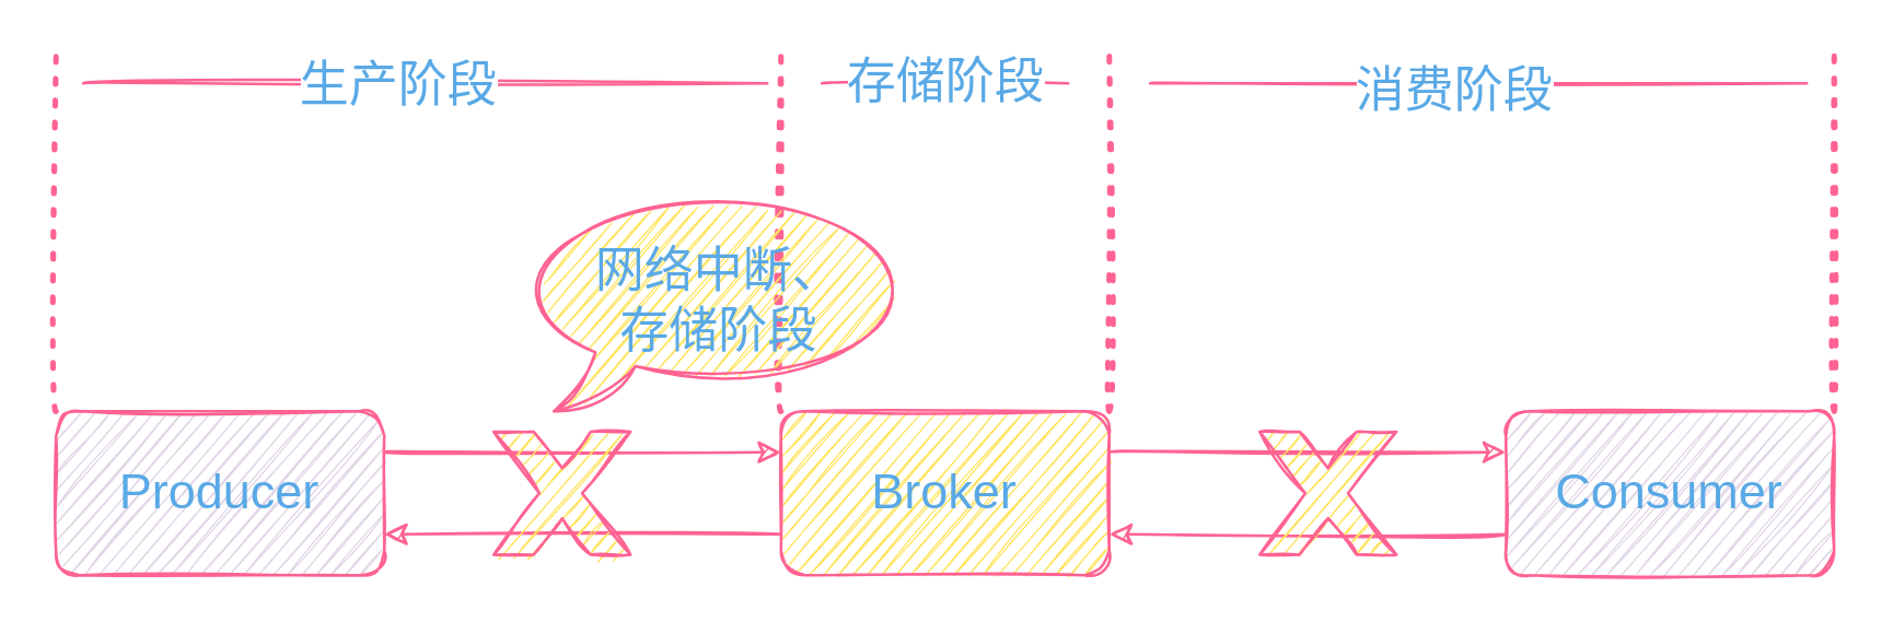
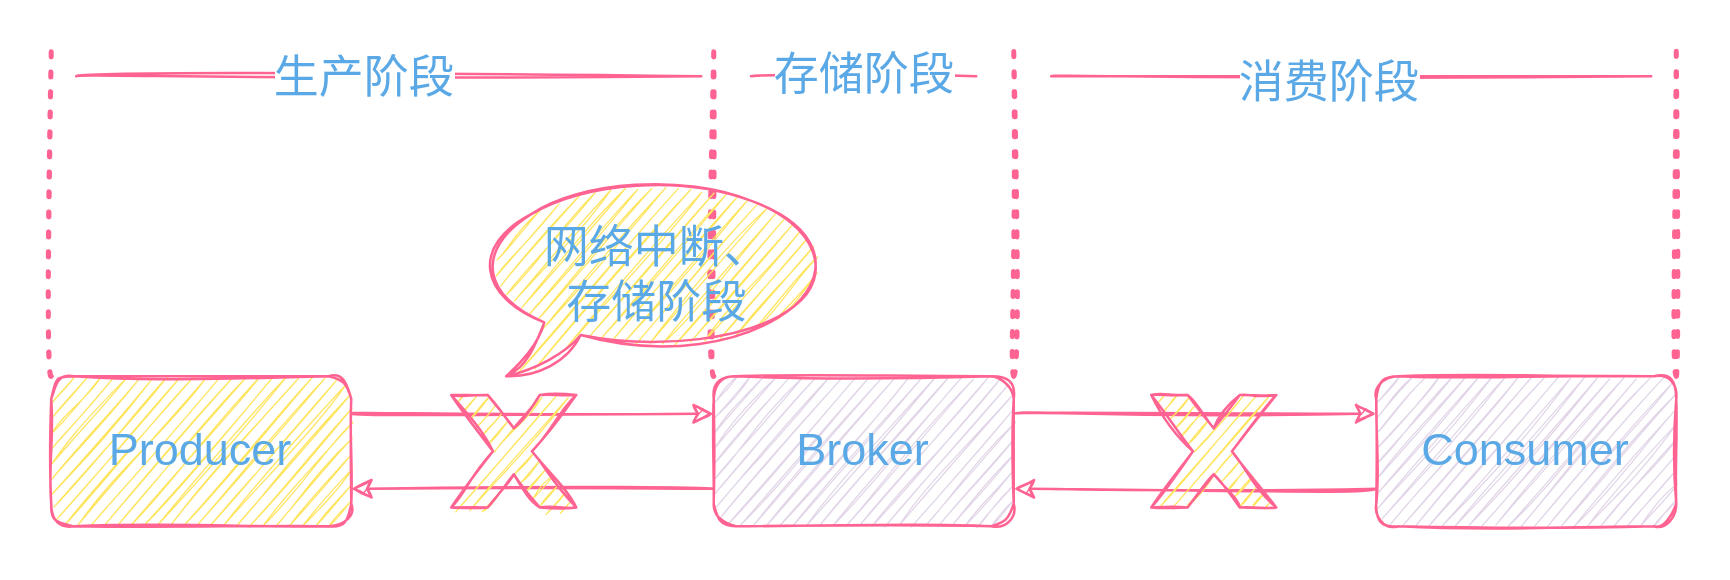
- <mxCell id="3" value="Producer" style="whiteSpace=wrap;html=1;fillColor=#e1d5e7;strokeColor=#FF6392;fontColor=#5AA9E6;sketch=1;rounded=1;fontSize=18;" vertex="1" parent="1"><mxGeometry x="20" y="150" width="120" height="60" as="geometry" /></mxCell>
+ <mxCell id="3" value="Producer" style="whiteSpace=wrap;html=1;fillColor=#FFE45E;strokeColor=#FF6392;fontColor=#5AA9E6;sketch=1;rounded=1;fontSize=18;" vertex="1" parent="1"><mxGeometry x="20" y="150" width="120" height="60" as="geometry" /></mxCell>
- <mxCell id="4" value="Broker" style="whiteSpace=wrap;html=1;fillColor=#FFE45E;strokeColor=#FF6392;fontColor=#5AA9E6;sketch=1;rounded=1;fontSize=18;" vertex="1" parent="1"><mxGeometry x="285" y="150" width="120" height="60" as="geometry" /></mxCell>
+ <mxCell id="4" value="Broker" style="whiteSpace=wrap;html=1;fillColor=#e1d5e7;strokeColor=#FF6392;fontColor=#5AA9E6;sketch=1;rounded=1;fontSize=18;" vertex="1" parent="1"><mxGeometry x="285" y="150" width="120" height="60" as="geometry" /></mxCell>
